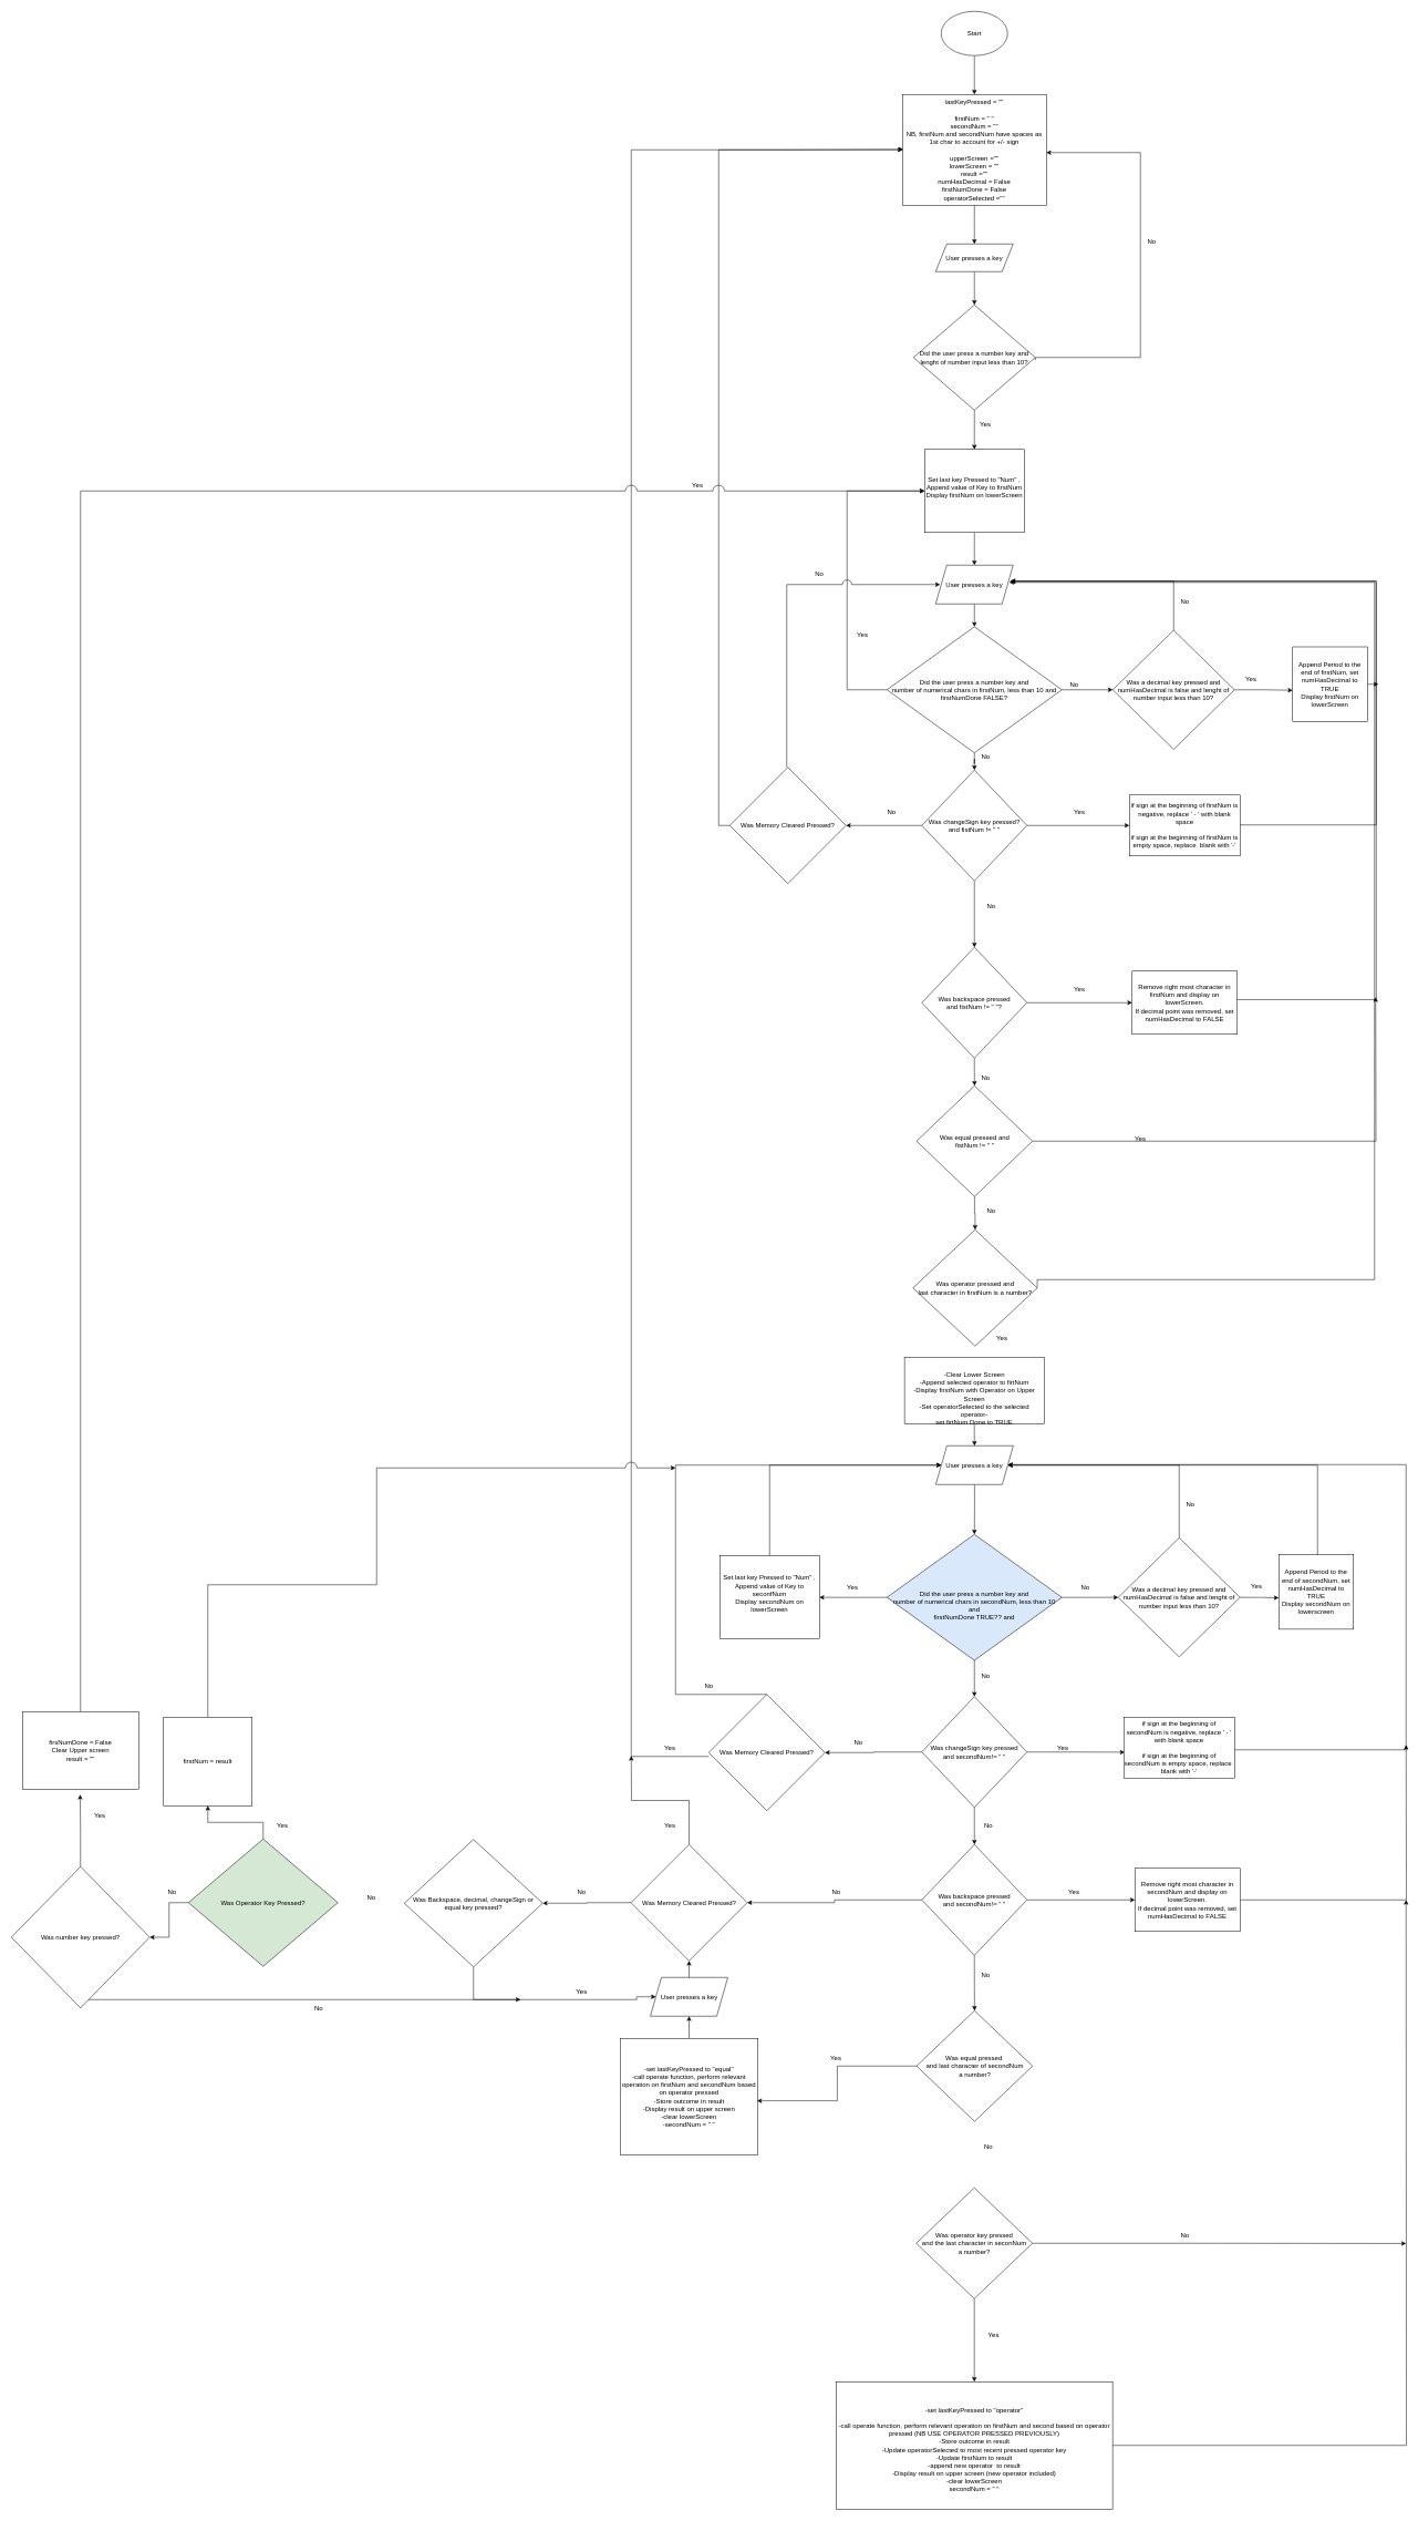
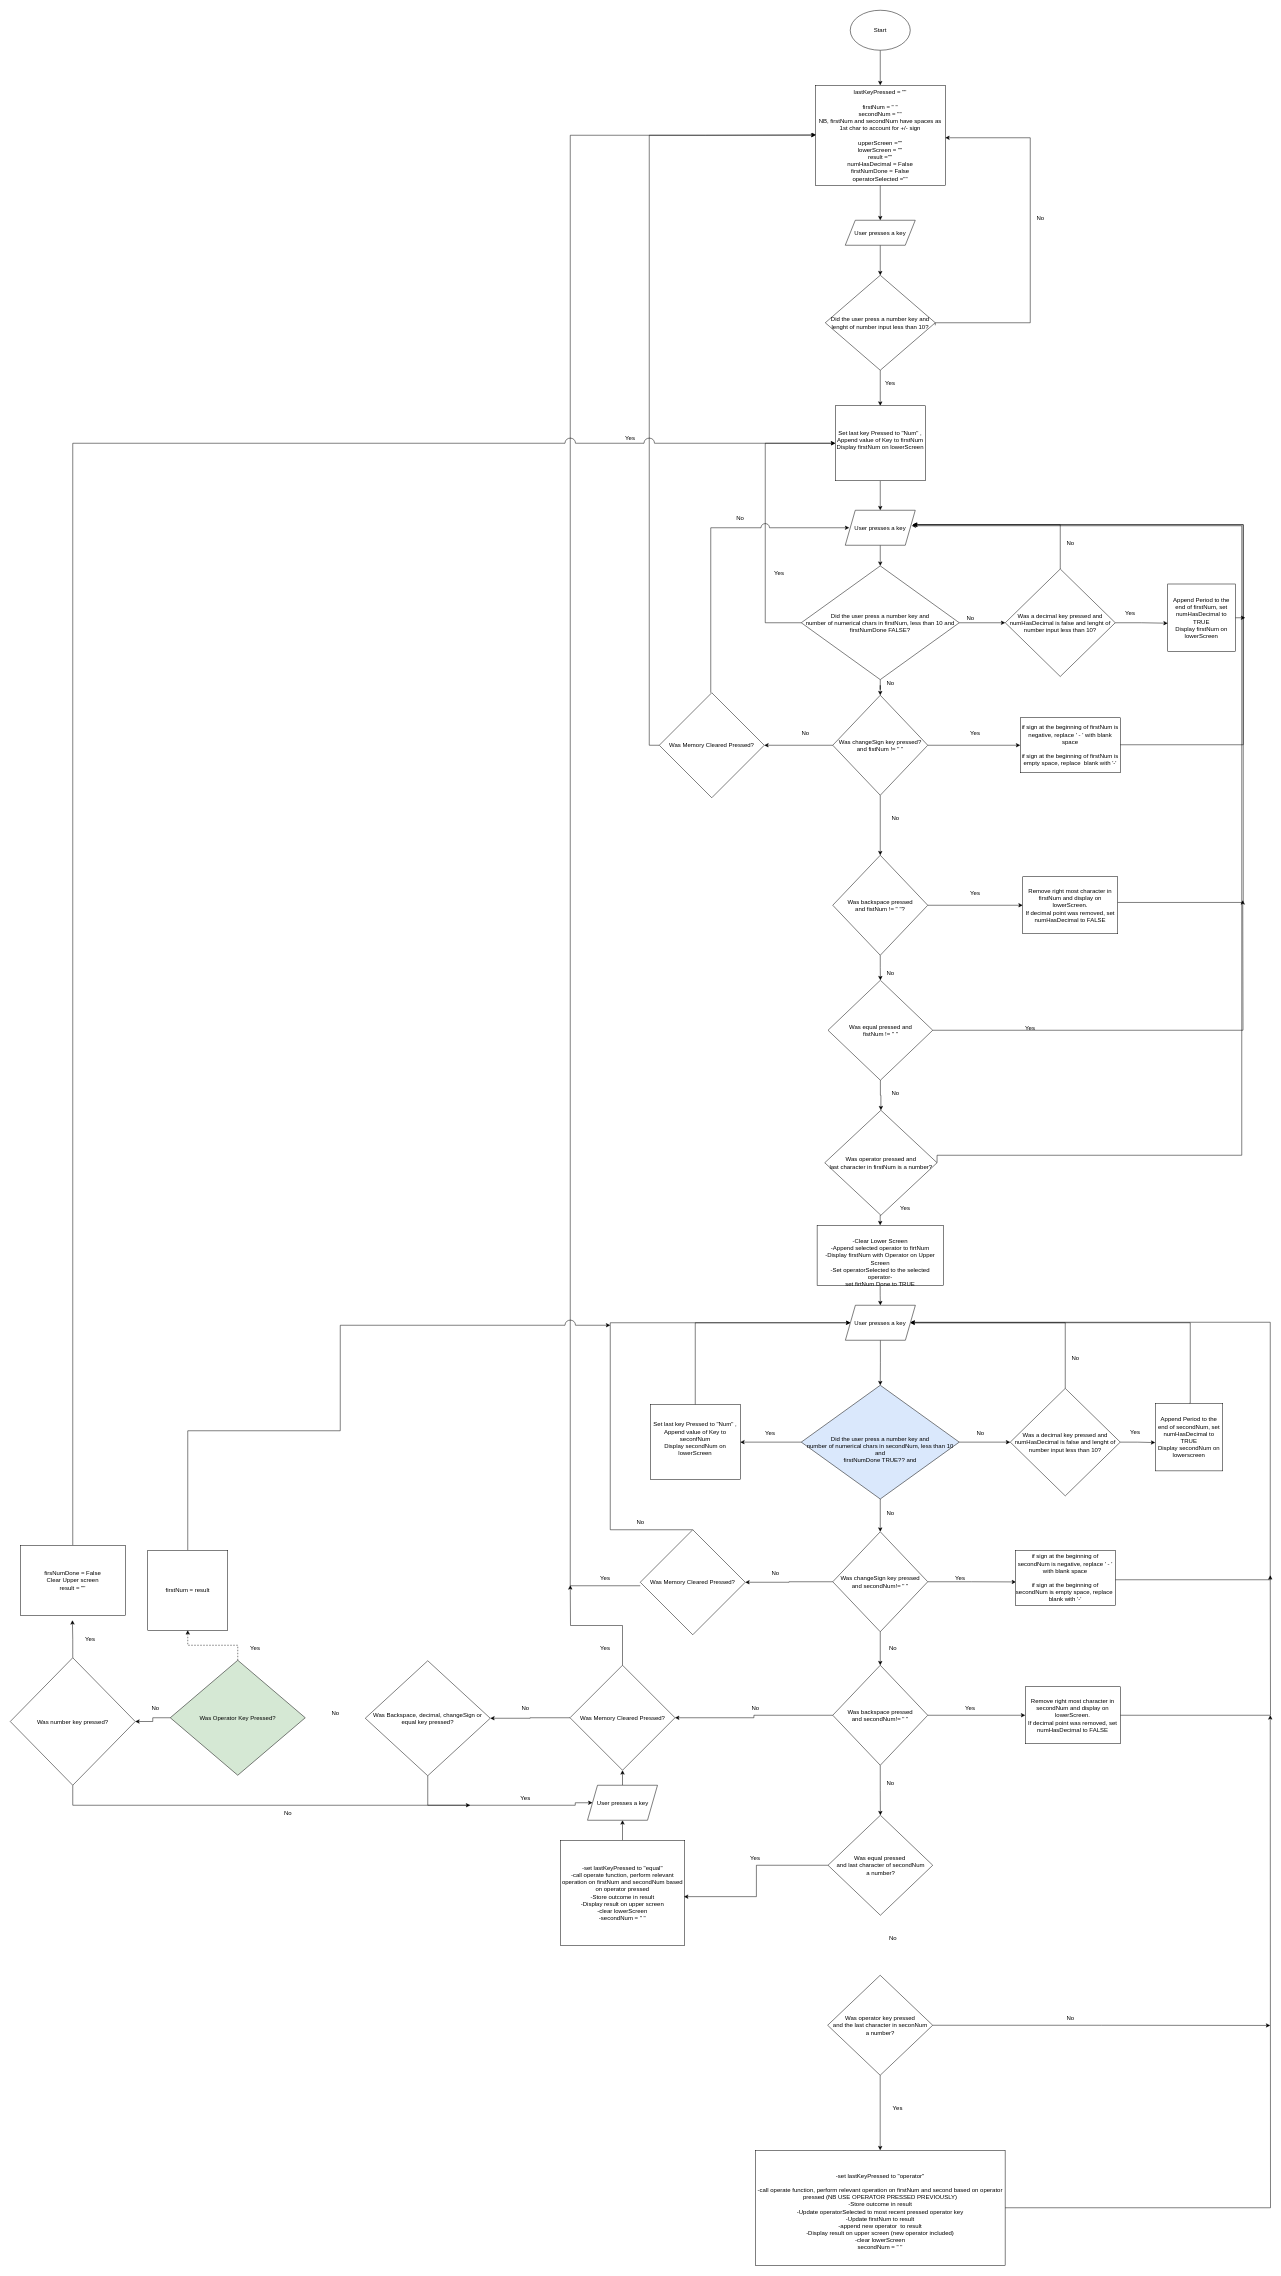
+ <mxCell id="107" style="edgeStyle=orthogonalEdgeStyle;rounded=0;orthogonalLoop=1;jettySize=auto;html=1;exitX=0.5;exitY=1;exitDx=0;exitDy=0;entryX=0.5;entryY=0;entryDx=0;entryDy=0;" parent="1" source="109" target="56" edge="1"><mxGeometry relative="1" as="geometry" /></mxCell>
- <mxCell id="127" style="edgeStyle=orthogonalEdgeStyle;rounded=0;orthogonalLoop=1;jettySize=auto;html=1;exitX=0.5;exitY=0;exitDx=0;exitDy=0;entryX=0.5;entryY=1;entryDx=0;entryDy=0;" edge="1" parent="1" source="129" target="132"><mxGeometry relative="1" as="geometry" /></mxCell>
+ <mxCell id="127" style="edgeStyle=orthogonalEdgeStyle;rounded=0;orthogonalLoop=1;jettySize=auto;html=1;exitX=0.5;exitY=0;exitDx=0;exitDy=0;entryX=0.5;entryY=1;entryDx=0;entryDy=0;dashed=1;" edge="1" parent="1" source="129" target="132"><mxGeometry relative="1" as="geometry" /></mxCell>
- <mxCell id="136" value="Was number key pressed?" style="rhombus;whiteSpace=wrap;html=1;" vertex="1" parent="1"><mxGeometry x="20" y="3370" width="250" height="255" as="geometry" /></mxCell>
+ <mxCell id="136" value="Was number key pressed?" style="rhombus;whiteSpace=wrap;html=1;" vertex="1" parent="1"><mxGeometry x="20" y="3315" width="250" height="255" as="geometry" /></mxCell>
